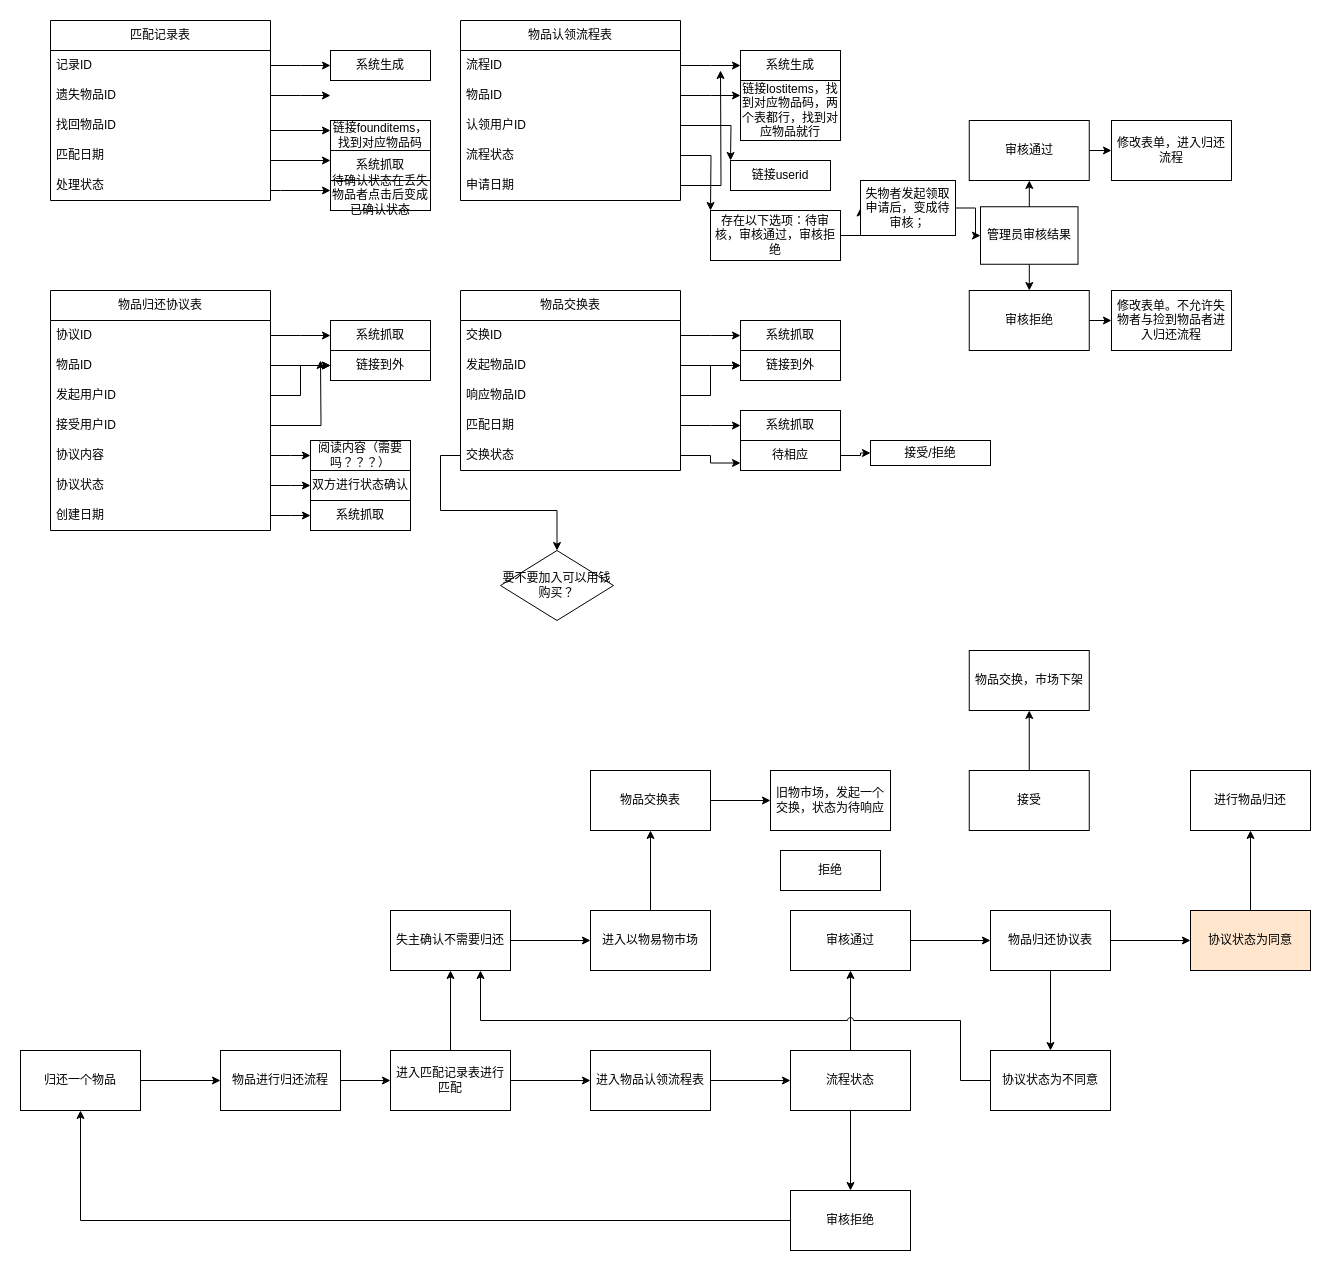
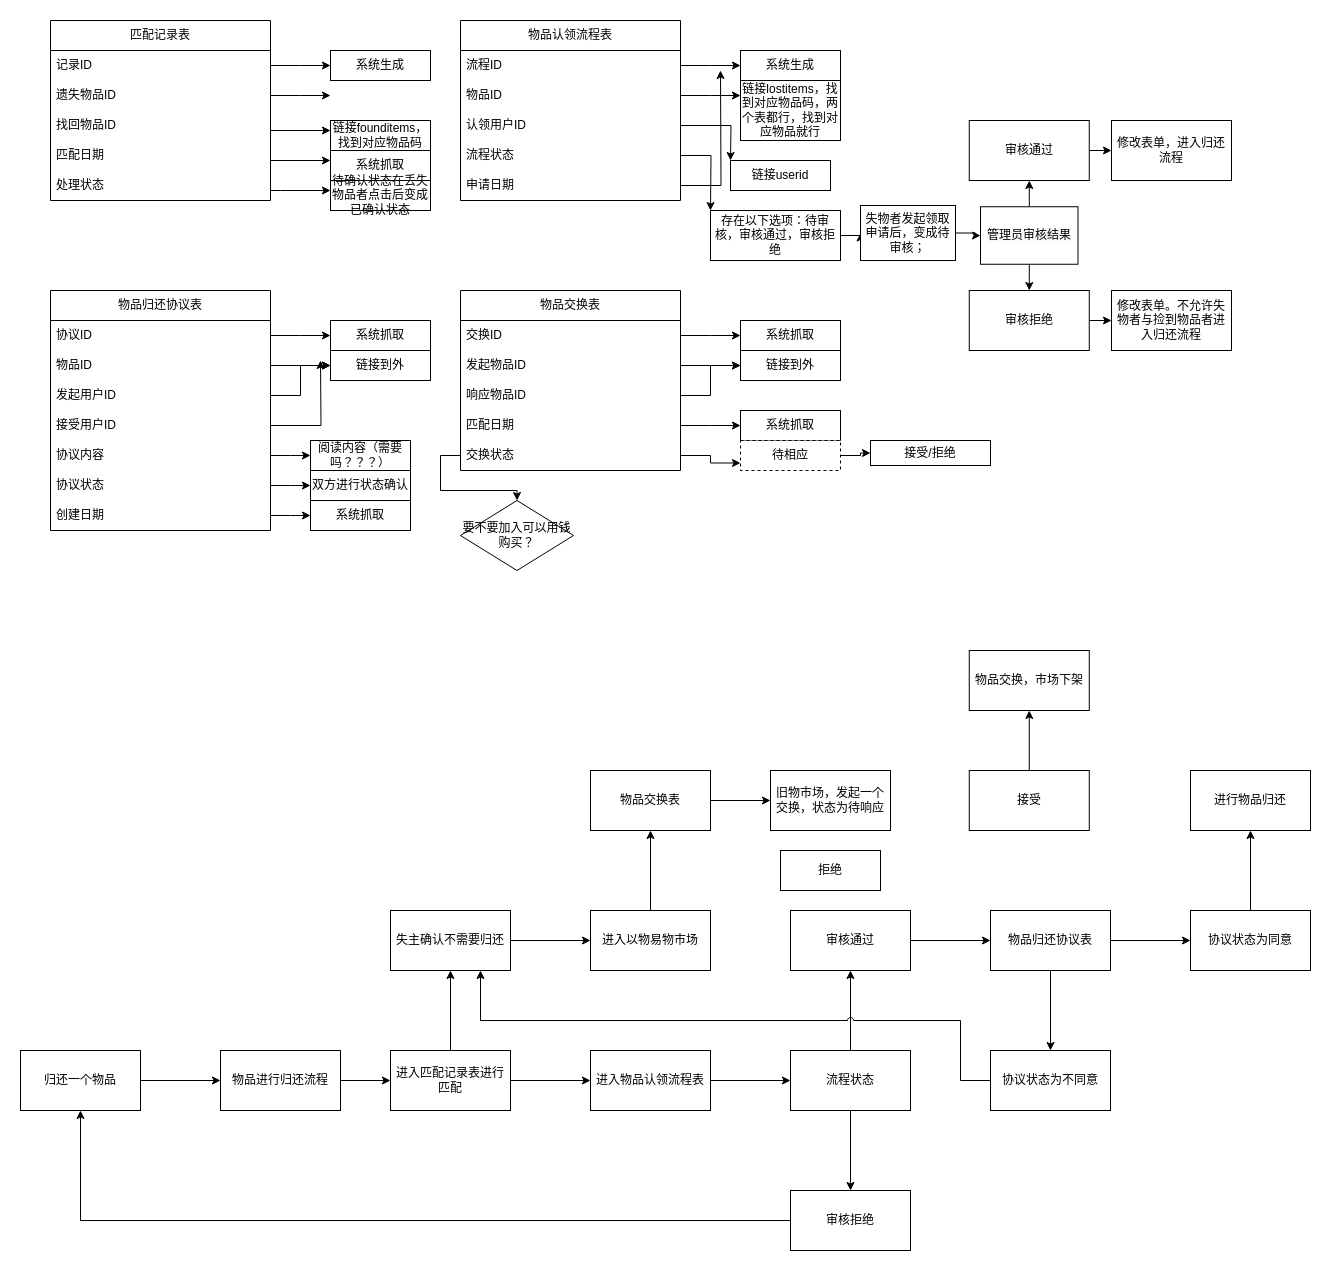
- <mxCell id="66" value="失物者发起领取申请后，变成待审核；" style="whiteSpace=wrap;html=1;rounded=0;" parent="1" vertex="1"><mxGeometry x="860" y="180" width="95" height="55" as="geometry" /></mxCell>
+ <mxCell id="66" value="失物者发起领取申请后，变成待审核；" style="whiteSpace=wrap;html=1;rounded=0;" parent="1" vertex="1"><mxGeometry x="860" y="205" width="95" height="55" as="geometry" /></mxCell>
- <mxCell id="108" value="待相应" style="rounded=0;whiteSpace=wrap;html=1;" parent="1" vertex="1"><mxGeometry x="740" y="440" width="100" height="30" as="geometry" /></mxCell>
+ <mxCell id="108" value="待相应" style="rounded=0;whiteSpace=wrap;html=1;dashed=1;" parent="1" vertex="1"><mxGeometry x="740" y="440" width="100" height="30" as="geometry" /></mxCell>
- <mxCell id="116" value="要不要加入可以用钱购买？" style="rhombus;whiteSpace=wrap;html=1;" parent="1" vertex="1"><mxGeometry x="500" y="550" width="113" height="70" as="geometry" /></mxCell>
+ <mxCell id="116" value="要不要加入可以用钱购买？" style="rhombus;whiteSpace=wrap;html=1;" parent="1" vertex="1"><mxGeometry x="460" y="500" width="113" height="70" as="geometry" /></mxCell>
- <mxCell id="98" value="协议状态为同意" style="whiteSpace=wrap;html=1;fillColor=#ffe6cc;" parent="1" vertex="1"><mxGeometry x="1190" y="910" width="120" height="60" as="geometry" /></mxCell>
+ <mxCell id="98" value="协议状态为同意" style="whiteSpace=wrap;html=1;" parent="1" vertex="1"><mxGeometry x="1190" y="910" width="120" height="60" as="geometry" /></mxCell>
